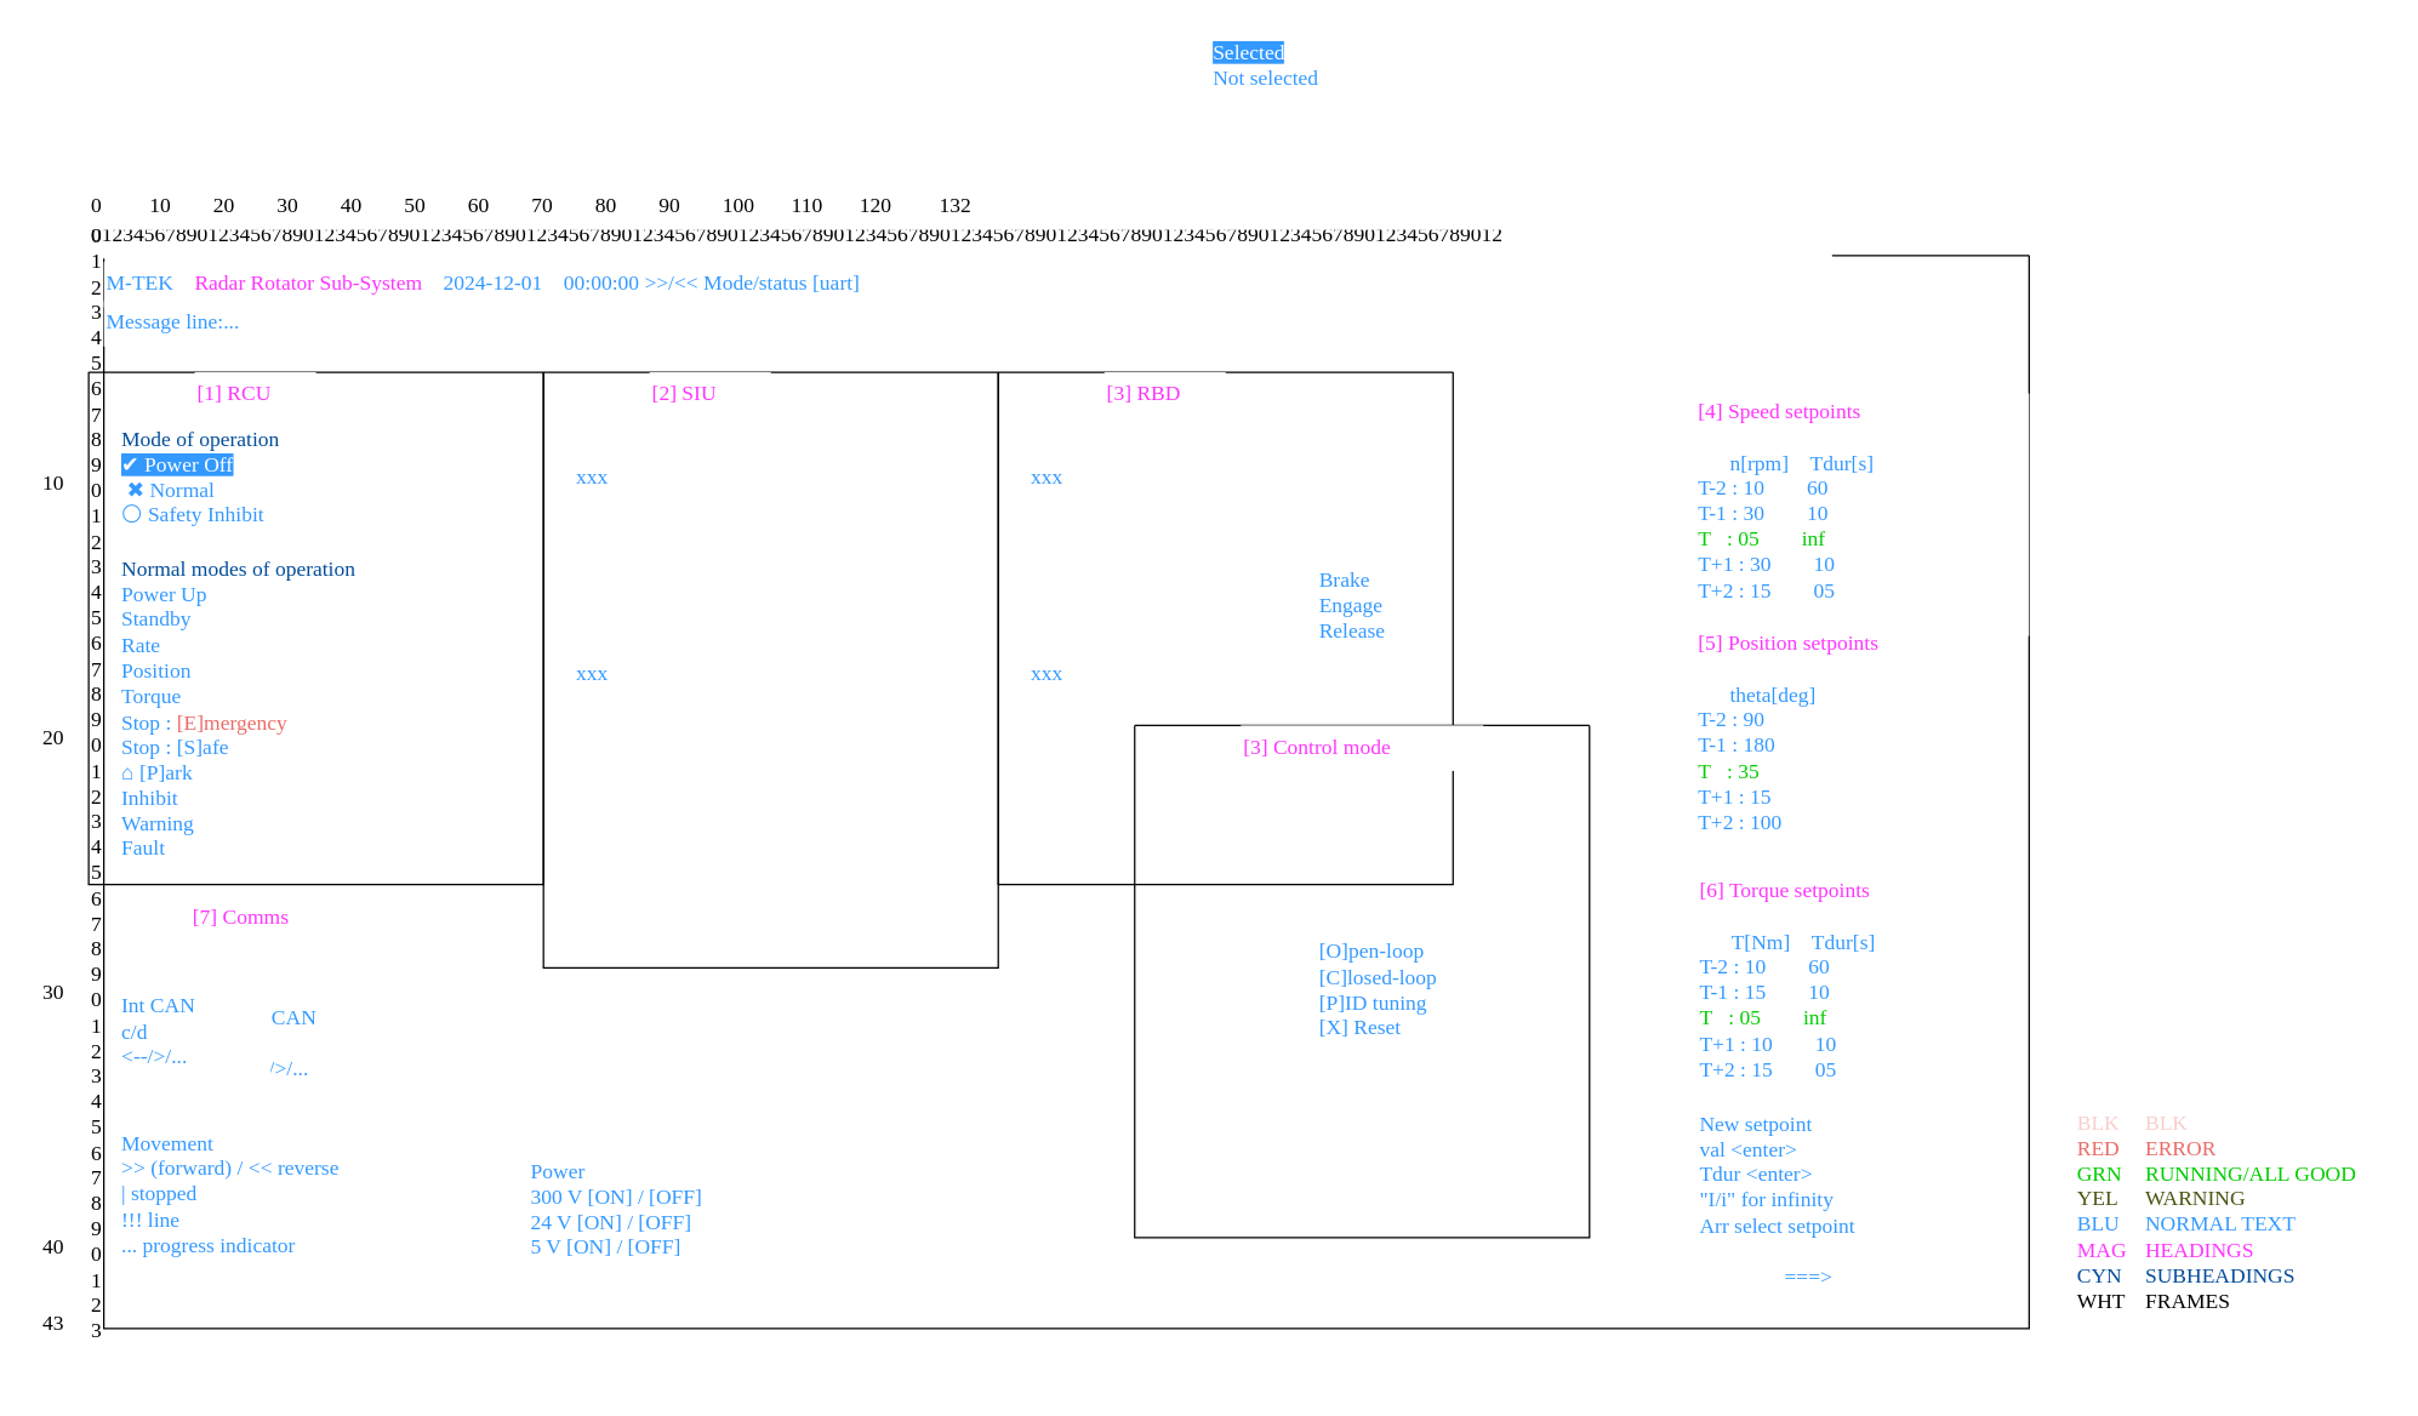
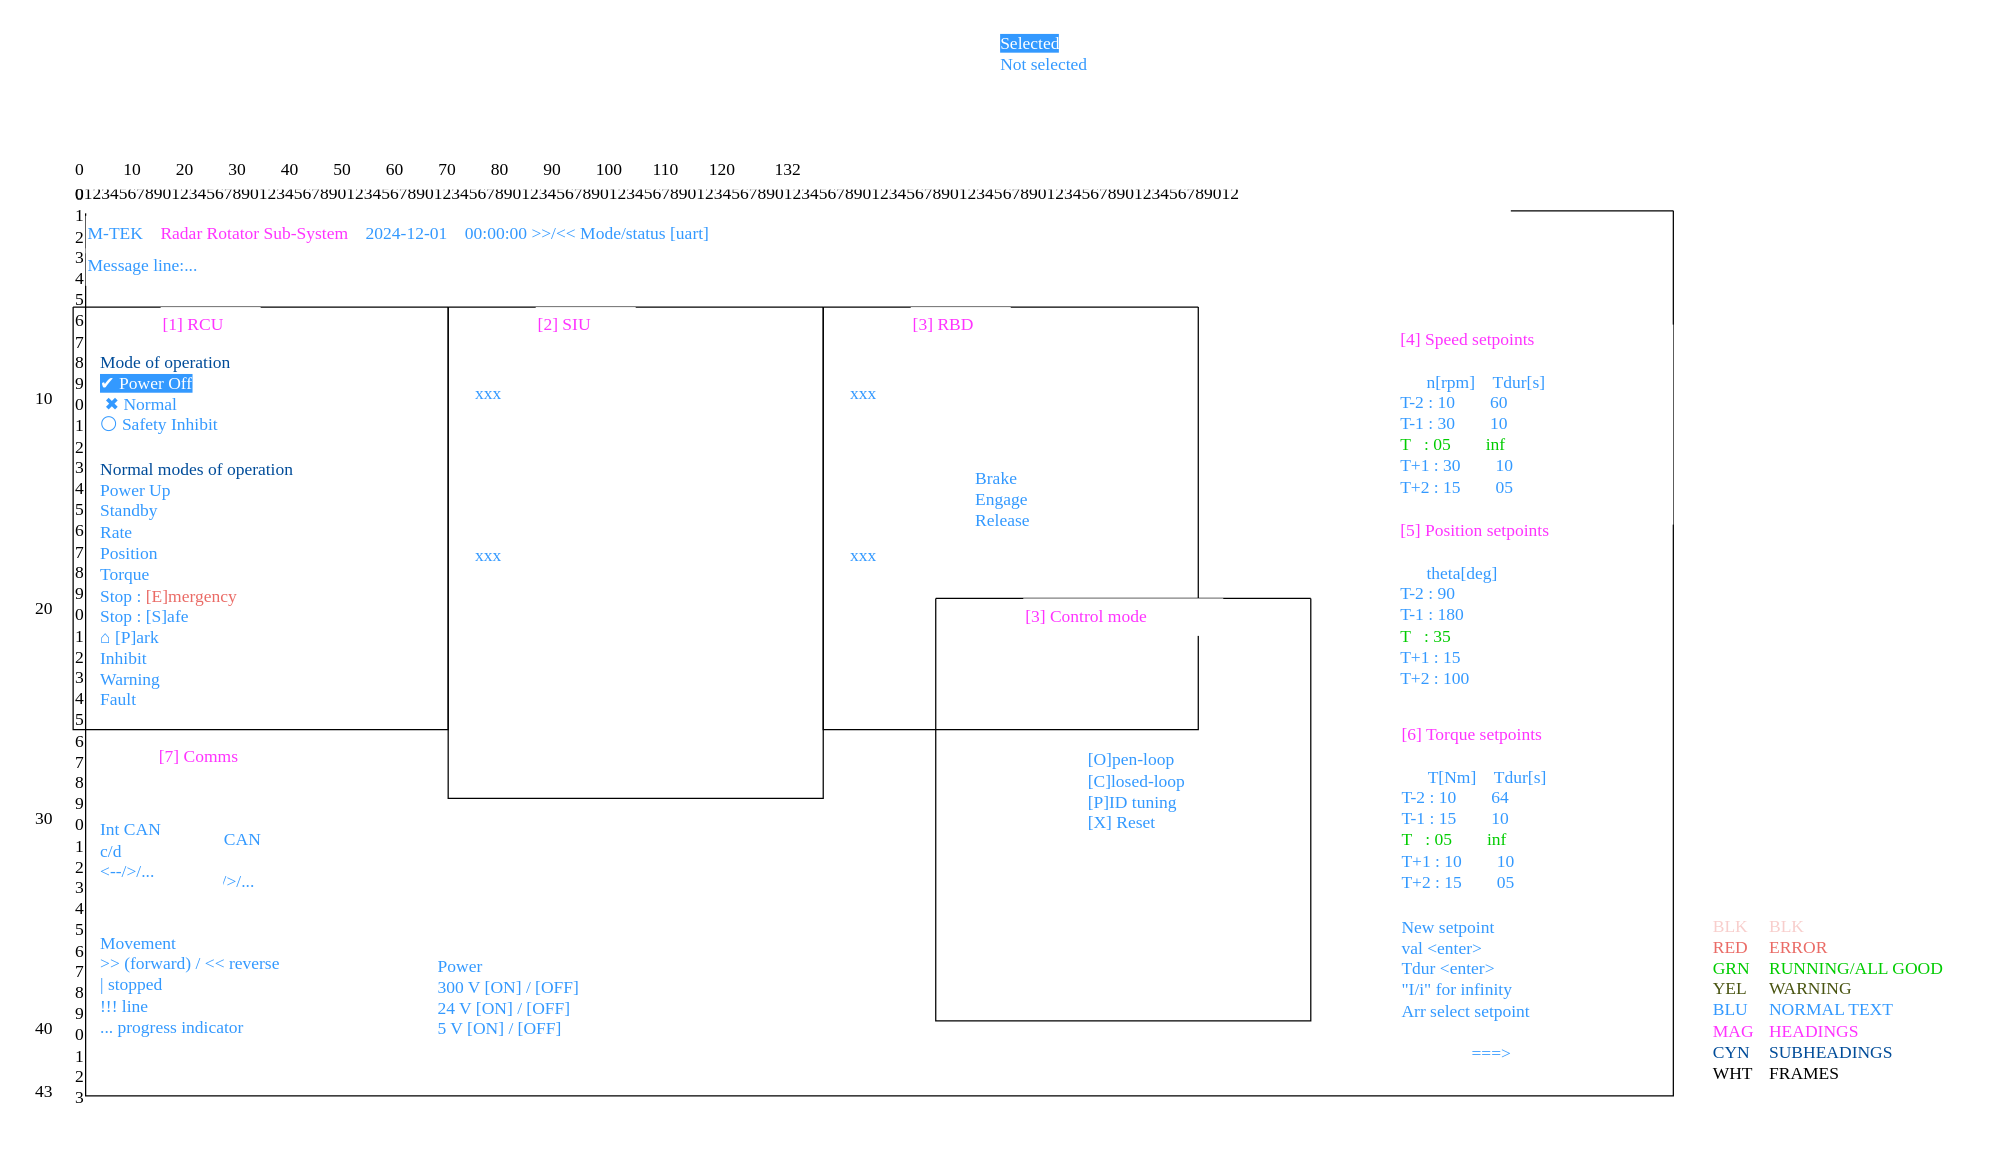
- <mxCell id="17" value="&lt;div&gt;&lt;font color=&quot;#3399ff&quot;&gt;Brake&lt;/font&gt;&lt;/div&gt;&lt;div&gt;&lt;font color=&quot;#3399ff&quot;&gt;Engage&lt;/font&gt;&lt;/div&gt;&lt;div&gt;&lt;font color=&quot;#3399ff&quot;&gt;Release&lt;/font&gt;&lt;/div&gt;" style="text;html=1;align=left;verticalAlign=middle;resizable=0;points=[];autosize=1;strokeColor=none;fillColor=default;fontFamily=Lucida Console;fontSize=14;" parent="13" vertex="1"><mxGeometry x="210" y="125" width="80" height="60" as="geometry" /></mxCell>
+ <mxCell id="17" value="&lt;div&gt;&lt;font color=&quot;#3399ff&quot;&gt;Brake&lt;/font&gt;&lt;/div&gt;&lt;div&gt;&lt;font color=&quot;#3399ff&quot;&gt;Engage&lt;/font&gt;&lt;/div&gt;&lt;div&gt;&lt;font color=&quot;#3399ff&quot;&gt;Release&lt;/font&gt;&lt;/div&gt;" style="text;html=1;align=left;verticalAlign=middle;resizable=0;points=[];autosize=1;strokeColor=none;fillColor=default;fontFamily=Lucida Console;fontSize=14;" parent="13" vertex="1"><mxGeometry x="120" y="125" width="80" height="60" as="geometry" /></mxCell>
- <mxCell id="31" value="&lt;div&gt;&lt;font color=&quot;#3399ff&quot;&gt;[O]pen-loop&lt;/font&gt;&lt;/div&gt;&lt;div&gt;&lt;font color=&quot;#3399ff&quot;&gt;[C]losed-loop&lt;/font&gt;&lt;/div&gt;&lt;div&gt;&lt;font color=&quot;#3399ff&quot;&gt;[P]ID tuning&lt;/font&gt;&lt;/div&gt;&lt;div&gt;&lt;font color=&quot;#3399ff&quot;&gt;[X] Reset&lt;/font&gt;&lt;/div&gt;" style="text;html=1;align=left;verticalAlign=middle;resizable=0;points=[];autosize=1;strokeColor=none;fillColor=default;fontFamily=Lucida Console;fontSize=14;" parent="29" vertex="1"><mxGeometry x="120" y="115" width="130" height="120" as="geometry" /></mxCell>
+ <mxCell id="31" value="&lt;div&gt;&lt;font color=&quot;#3399ff&quot;&gt;[O]pen-loop&lt;/font&gt;&lt;/div&gt;&lt;div&gt;&lt;font color=&quot;#3399ff&quot;&gt;[C]losed-loop&lt;/font&gt;&lt;/div&gt;&lt;div&gt;&lt;font color=&quot;#3399ff&quot;&gt;[P]ID tuning&lt;/font&gt;&lt;/div&gt;&lt;div&gt;&lt;font color=&quot;#3399ff&quot;&gt;[X] Reset&lt;/font&gt;&lt;/div&gt;" style="text;html=1;align=left;verticalAlign=middle;resizable=0;points=[];autosize=1;strokeColor=none;fillColor=default;fontFamily=Lucida Console;fontSize=14;" parent="29" vertex="1"><mxGeometry x="120" y="115" width="130" height="80" as="geometry" /></mxCell>
- <mxCell id="20" value="&lt;div&gt;&lt;div&gt;&lt;font color=&quot;#ff33ff&quot;&gt;[6] Torque setpoints&lt;/font&gt;&lt;/div&gt;&lt;/div&gt;&lt;div&gt;&lt;font color=&quot;#ff33ff&quot;&gt;&lt;br&gt;&lt;/font&gt;&lt;/div&gt;&lt;div&gt;&lt;font color=&quot;#3399ff&quot;&gt;&amp;nbsp; &amp;nbsp; &amp;nbsp;&amp;nbsp;&lt;/font&gt;&lt;font color=&quot;#3399ff&quot; style=&quot;background-color: initial;&quot;&gt;T[Nm]&amp;nbsp; &amp;nbsp;&amp;nbsp;&lt;/font&gt;&lt;span style=&quot;background-color: initial; color: rgb(51, 153, 255);&quot;&gt;Tdur[s]&lt;/span&gt;&lt;/div&gt;&lt;div&gt;&lt;font style=&quot;background-color: initial;&quot; color=&quot;#3399ff&quot;&gt;T-2 :&amp;nbsp;&lt;/font&gt;&lt;span style=&quot;background-color: initial; color: rgb(51, 153, 255);&quot;&gt;10&amp;nbsp; &amp;nbsp; &amp;nbsp; &amp;nbsp; 60&lt;/span&gt;&lt;/div&gt;&lt;div&gt;&lt;font color=&quot;#3399ff&quot;&gt;T-1 : 15&amp;nbsp; &amp;nbsp; &amp;nbsp; &amp;nbsp; 10&lt;/font&gt;&lt;/div&gt;&lt;div&gt;&lt;font color=&quot;#00cc00&quot;&gt;T&amp;nbsp; &amp;nbsp;: 05&amp;nbsp; &amp;nbsp; &amp;nbsp; &amp;nbsp; inf&lt;/font&gt;&lt;/div&gt;&lt;div&gt;&lt;font color=&quot;#3399ff&quot;&gt;T+1 : 10&amp;nbsp; &amp;nbsp; &amp;nbsp; &amp;nbsp; 10&lt;/font&gt;&lt;/div&gt;&lt;div&gt;&lt;font color=&quot;#3399ff&quot;&gt;T+2 : 15&amp;nbsp; &amp;nbsp; &amp;nbsp; &amp;nbsp; 05&lt;/font&gt;&lt;/div&gt;&lt;div&gt;&lt;br&gt;&lt;/div&gt;" style="text;html=1;align=left;verticalAlign=middle;resizable=0;points=[];autosize=1;strokeColor=none;fillColor=default;fontFamily=Lucida Console;fontSize=14;" parent="2" vertex="1"><mxGeometry x="1051" y="407" width="210" height="160" as="geometry" /></mxCell>
+ <mxCell id="20" value="&lt;div&gt;&lt;div&gt;&lt;font color=&quot;#ff33ff&quot;&gt;[6] Torque setpoints&lt;/font&gt;&lt;/div&gt;&lt;/div&gt;&lt;div&gt;&lt;font color=&quot;#ff33ff&quot;&gt;&lt;br&gt;&lt;/font&gt;&lt;/div&gt;&lt;div&gt;&lt;font color=&quot;#3399ff&quot;&gt;&amp;nbsp; &amp;nbsp; &amp;nbsp;&amp;nbsp;&lt;/font&gt;&lt;font color=&quot;#3399ff&quot; style=&quot;background-color: initial;&quot;&gt;T[Nm]&amp;nbsp; &amp;nbsp;&amp;nbsp;&lt;/font&gt;&lt;span style=&quot;background-color: initial; color: rgb(51, 153, 255);&quot;&gt;Tdur[s]&lt;/span&gt;&lt;/div&gt;&lt;div&gt;&lt;font style=&quot;background-color: initial;&quot; color=&quot;#3399ff&quot;&gt;T-2 :&amp;nbsp;&lt;/font&gt;&lt;span style=&quot;background-color: initial; color: rgb(51, 153, 255);&quot;&gt;10&amp;nbsp; &amp;nbsp; &amp;nbsp; &amp;nbsp; 64&lt;/span&gt;&lt;/div&gt;&lt;div&gt;&lt;font color=&quot;#3399ff&quot;&gt;T-1 : 15&amp;nbsp; &amp;nbsp; &amp;nbsp; &amp;nbsp; 10&lt;/font&gt;&lt;/div&gt;&lt;div&gt;&lt;font color=&quot;#00cc00&quot;&gt;T&amp;nbsp; &amp;nbsp;: 05&amp;nbsp; &amp;nbsp; &amp;nbsp; &amp;nbsp; inf&lt;/font&gt;&lt;/div&gt;&lt;div&gt;&lt;font color=&quot;#3399ff&quot;&gt;T+1 : 10&amp;nbsp; &amp;nbsp; &amp;nbsp; &amp;nbsp; 10&lt;/font&gt;&lt;/div&gt;&lt;div&gt;&lt;font color=&quot;#3399ff&quot;&gt;T+2 : 15&amp;nbsp; &amp;nbsp; &amp;nbsp; &amp;nbsp; 05&lt;/font&gt;&lt;/div&gt;&lt;div&gt;&lt;br&gt;&lt;/div&gt;" style="text;html=1;align=left;verticalAlign=middle;resizable=0;points=[];autosize=1;strokeColor=none;fillColor=default;fontFamily=Lucida Console;fontSize=14;" parent="2" vertex="1"><mxGeometry x="1051" y="407" width="210" height="160" as="geometry" /></mxCell>
